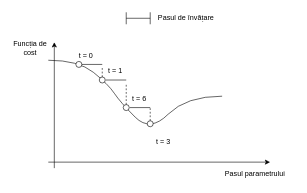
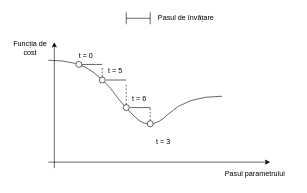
- <mxCell id="22" value="t = 1" style="text;html=1;strokeColor=none;fillColor=none;align=center;verticalAlign=middle;whiteSpace=wrap;rounded=0;" vertex="1" parent="1"><mxGeometry x="175" y="108" width="34" height="20" as="geometry" /></mxCell>
+ <mxCell id="22" value="t = 5" style="text;html=1;strokeColor=none;fillColor=none;align=center;verticalAlign=middle;whiteSpace=wrap;rounded=0;" vertex="1" parent="1"><mxGeometry x="175" y="108" width="34" height="20" as="geometry" /></mxCell>
